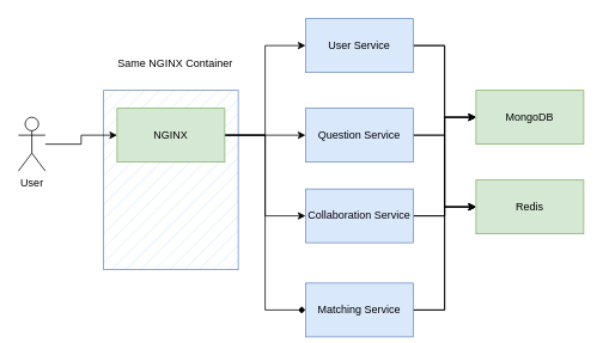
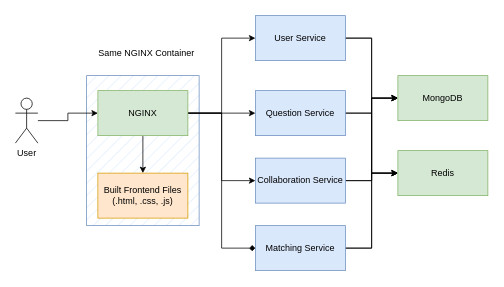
+ <mxCell id="5" style="edgeStyle=orthogonalEdgeStyle;rounded=0;orthogonalLoop=1;jettySize=auto;html=1;" parent="1" source="10" target="11" edge="1"><mxGeometry relative="1" as="geometry" /></mxCell>
+ <mxCell id="11" value="Built Frontend Files&lt;br&gt;(.html, .css, .js)" style="rounded=0;whiteSpace=wrap;html=1;fillColor=#ffe6cc;strokeColor=#d79b00;" parent="1" vertex="1"><mxGeometry x="130" y="230" width="120" height="60" as="geometry" /></mxCell>
- <mxCell id="25" value="Matching Service" style="rounded=0;whiteSpace=wrap;html=1;fillColor=#dae8fc;strokeColor=#6c8ebf;" parent="1" vertex="1"><mxGeometry x="340" y="315" width="120" height="60" as="geometry" /></mxCell>
+ <mxCell id="25" value="Matching Service" style="rounded=0;whiteSpace=wrap;html=1;fillColor=#dae8fc;strokeColor=#6c8ebf;" parent="1" vertex="1"><mxGeometry x="340" y="300" width="120" height="60" as="geometry" /></mxCell>
